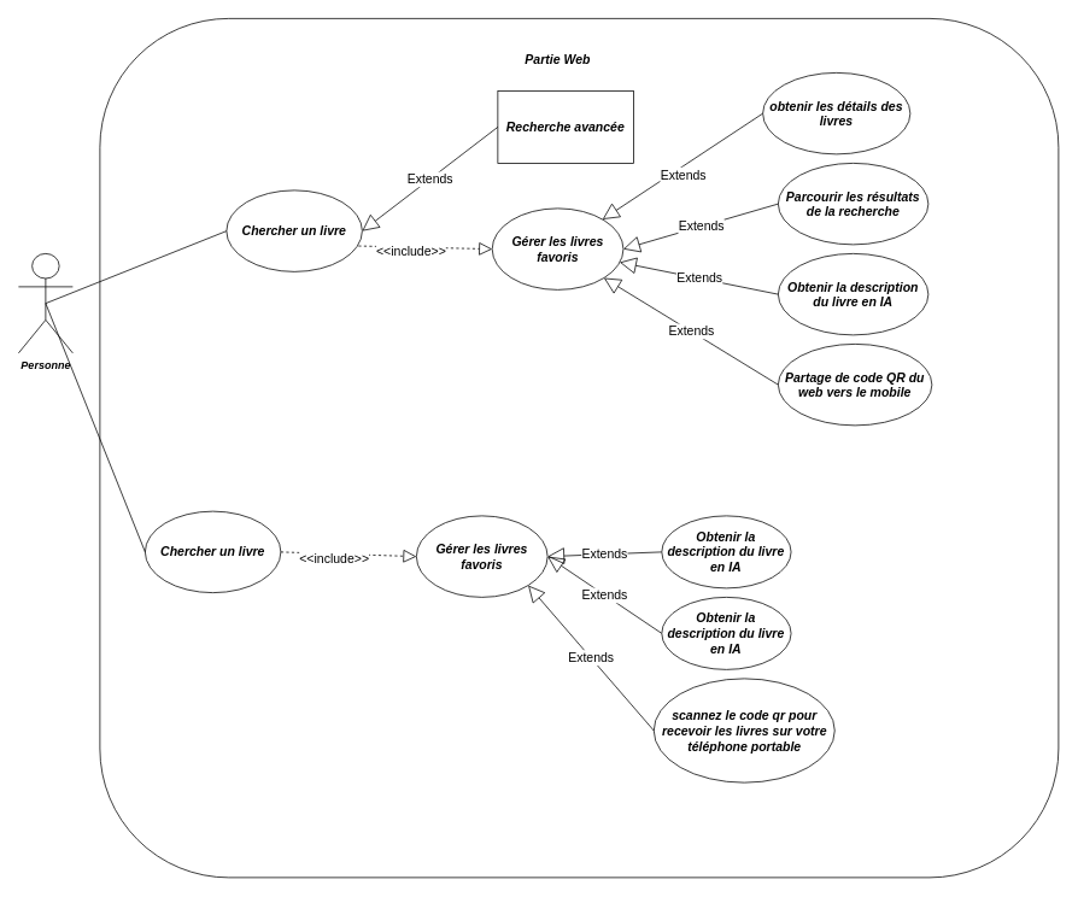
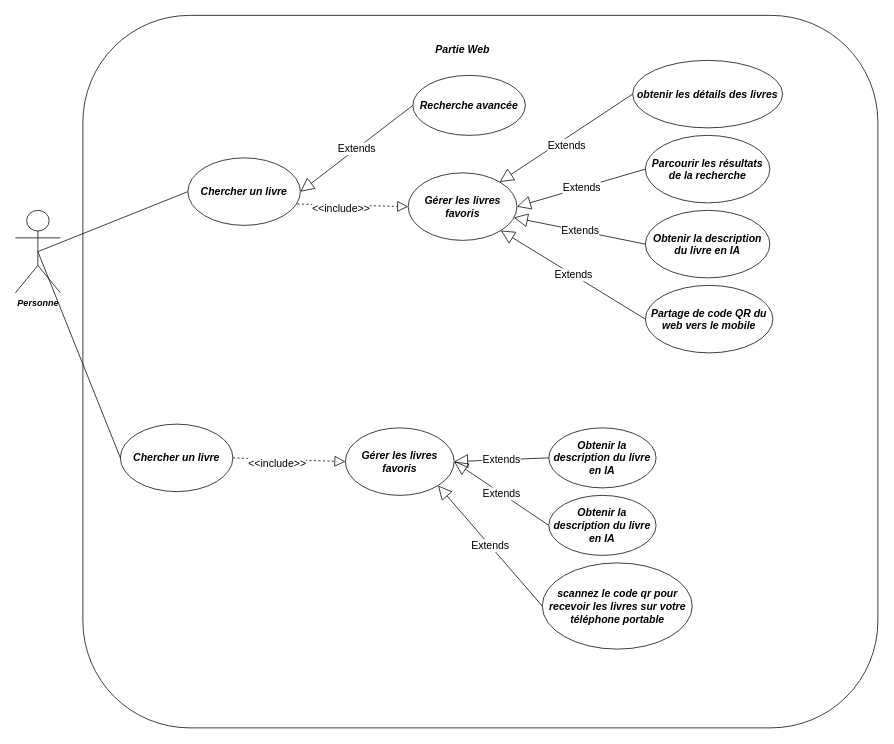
- <mxCell id="12" value="&lt;b&gt;&lt;i&gt;obtenir les détails des livres&lt;/i&gt;&lt;/b&gt;" style="ellipse;whiteSpace=wrap;html=1;fontSize=14;" parent="1" vertex="1"><mxGeometry x="843" y="80" width="163" height="90" as="geometry" /></mxCell>
+ <mxCell id="12" value="&lt;b&gt;&lt;i&gt;obtenir les détails des livres&lt;/i&gt;&lt;/b&gt;" style="ellipse;whiteSpace=wrap;html=1;fontSize=14;" parent="1" vertex="1"><mxGeometry x="843" y="80" width="200" height="90" as="geometry" /></mxCell>
- <mxCell id="6" value="&lt;b&gt;&lt;i&gt;Recherche avancée&lt;/i&gt;&lt;/b&gt;" style="whiteSpace=wrap;html=1;fontSize=14;rounded=0;" parent="1" vertex="1"><mxGeometry x="550" y="100" width="150" height="80" as="geometry" /></mxCell>
+ <mxCell id="6" value="&lt;b&gt;&lt;i&gt;Recherche avancée&lt;/i&gt;&lt;/b&gt;" style="ellipse;whiteSpace=wrap;html=1;fontSize=14;" parent="1" vertex="1"><mxGeometry x="550" y="100" width="150" height="80" as="geometry" /></mxCell>
